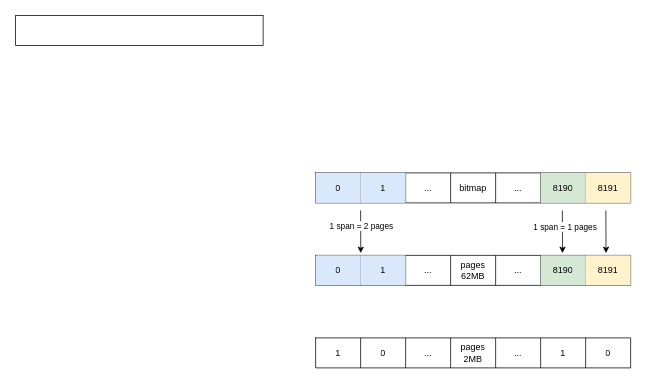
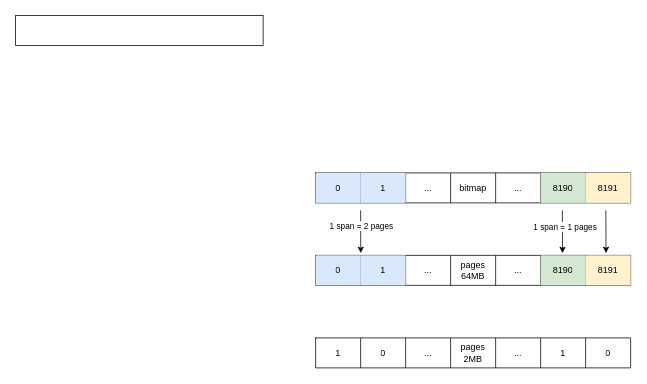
- <mxCell id="25" value="pages&lt;br&gt;62MB" style="shape=partialRectangle;html=1;whiteSpace=wrap;connectable=1;overflow=hidden;fillColor=none;top=0;left=0;bottom=0;right=0;pointerEvents=1;movable=1;resizable=1;rotatable=1;deletable=1;editable=1;" vertex="1" parent="21"><mxGeometry x="180" width="60" height="40" as="geometry"><mxRectangle width="60" height="40" as="alternateBounds" /></mxGeometry></mxCell>
+ <mxCell id="25" value="pages&lt;br&gt;64MB" style="shape=partialRectangle;html=1;whiteSpace=wrap;connectable=1;overflow=hidden;fillColor=none;top=0;left=0;bottom=0;right=0;pointerEvents=1;movable=1;resizable=1;rotatable=1;deletable=1;editable=1;" vertex="1" parent="21"><mxGeometry x="180" width="60" height="40" as="geometry"><mxRectangle width="60" height="40" as="alternateBounds" /></mxGeometry></mxCell>
